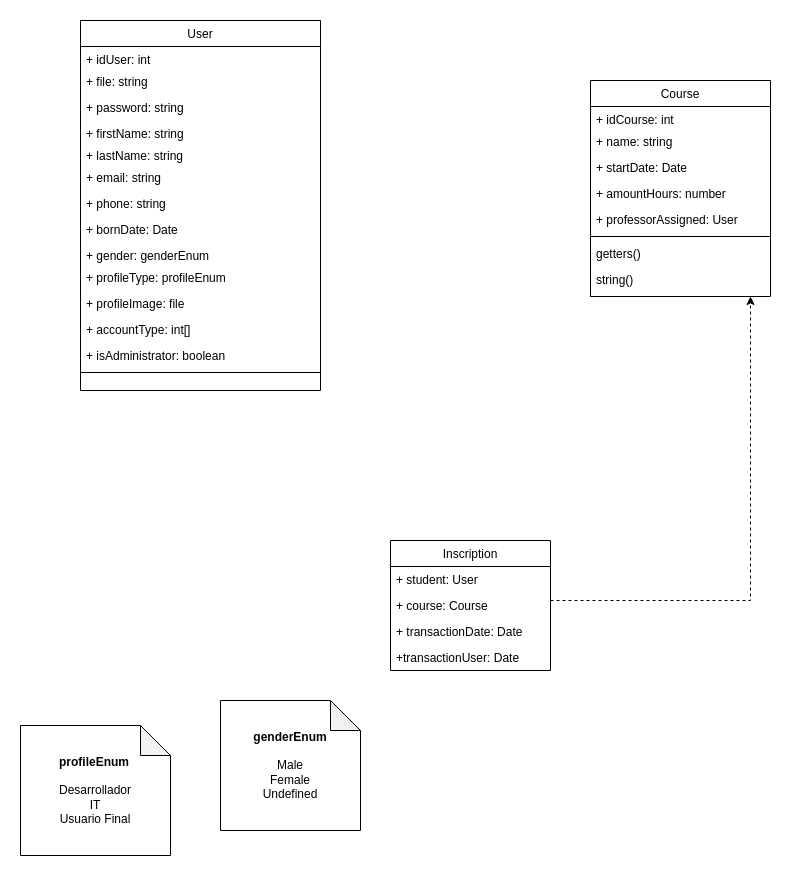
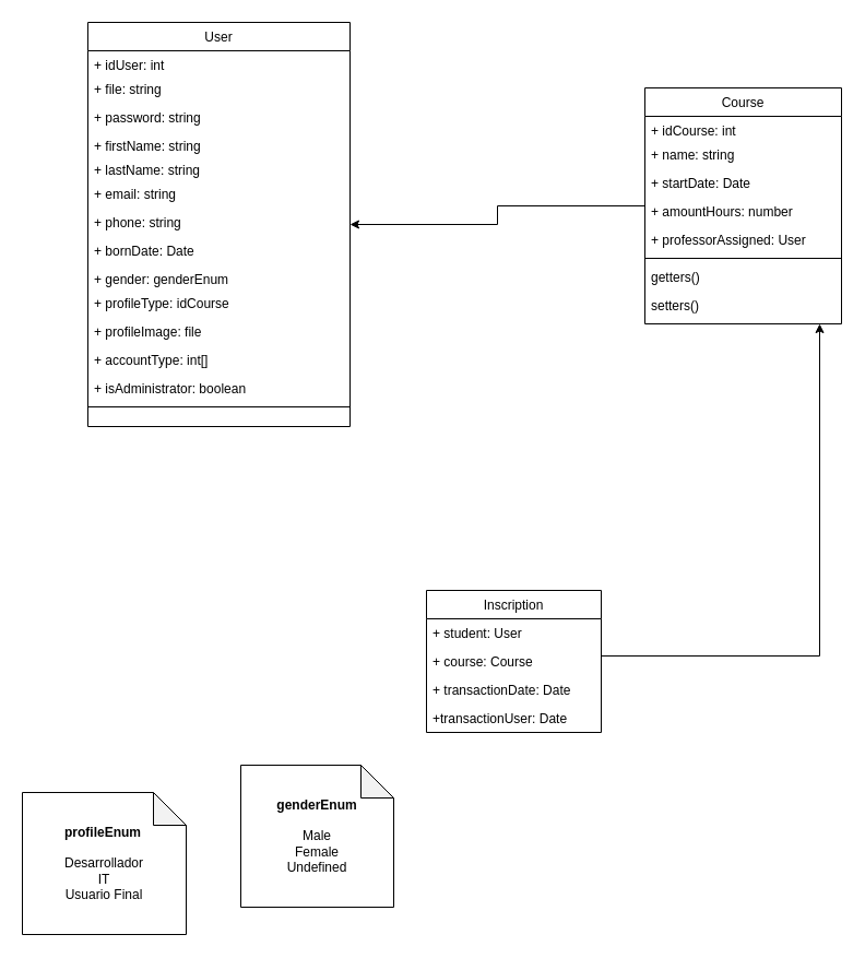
+ <mxCell id="32" style="edgeStyle=orthogonalEdgeStyle;rounded=0;orthogonalLoop=1;jettySize=auto;html=1;" parent="1" source="17" target="2" edge="1"><mxGeometry relative="1" as="geometry"><Array as="points" /></mxGeometry></mxCell>
- <mxCell id="12" value="+ profileType: profileEnum" style="text;align=left;verticalAlign=top;spacingLeft=4;spacingRight=4;overflow=hidden;rotatable=0;points=[[0,0.5],[1,0.5]];portConstraint=eastwest;rounded=0;shadow=0;html=0;" parent="2" vertex="1"><mxGeometry y="244" width="240" height="26" as="geometry" /></mxCell>
+ <mxCell id="12" value="+ profileType: idCourse" style="text;align=left;verticalAlign=top;spacingLeft=4;spacingRight=4;overflow=hidden;rotatable=0;points=[[0,0.5],[1,0.5]];portConstraint=eastwest;rounded=0;shadow=0;html=0;" parent="2" vertex="1"><mxGeometry y="244" width="240" height="26" as="geometry" /></mxCell>
- <mxCell id="25" value="string()" style="text;align=left;verticalAlign=top;spacingLeft=4;spacingRight=4;overflow=hidden;rotatable=0;points=[[0,0.5],[1,0.5]];portConstraint=eastwest;" parent="17" vertex="1"><mxGeometry y="186" width="180" height="26" as="geometry" /></mxCell>
+ <mxCell id="25" value="setters()" style="text;align=left;verticalAlign=top;spacingLeft=4;spacingRight=4;overflow=hidden;rotatable=0;points=[[0,0.5],[1,0.5]];portConstraint=eastwest;" parent="17" vertex="1"><mxGeometry y="186" width="180" height="26" as="geometry" /></mxCell>
- <mxCell id="31" style="edgeStyle=orthogonalEdgeStyle;rounded=0;orthogonalLoop=1;jettySize=auto;html=1;dashed=1;" parent="1" source="26" target="17" edge="1"><mxGeometry relative="1" as="geometry"><mxPoint x="660" y="625" as="sourcePoint" /><Array as="points"><mxPoint x="750" y="600" /></Array></mxGeometry></mxCell>
+ <mxCell id="31" style="edgeStyle=orthogonalEdgeStyle;rounded=0;orthogonalLoop=1;jettySize=auto;html=1;" parent="1" source="26" target="17" edge="1"><mxGeometry relative="1" as="geometry"><mxPoint x="660" y="625" as="sourcePoint" /><Array as="points"><mxPoint x="750" y="600" /></Array></mxGeometry></mxCell>
